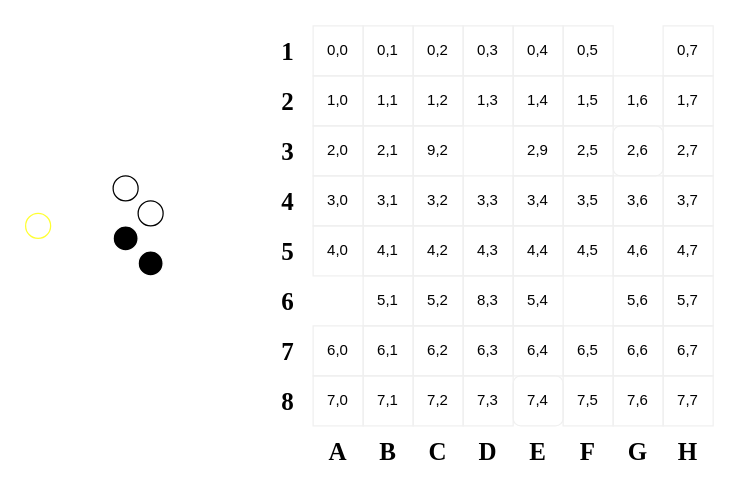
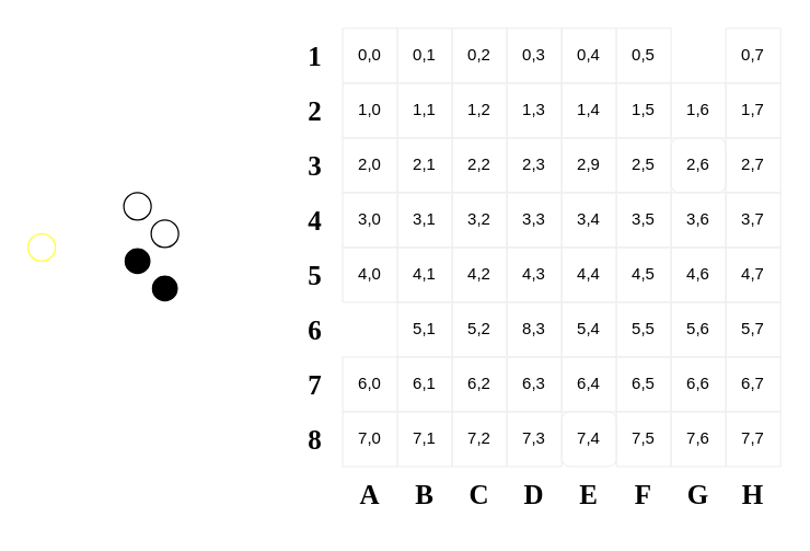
- <mxCell id="20" value="9,2" style="rounded=0;whiteSpace=wrap;html=1;fillColor=none;strokeColor=#F0F0F0;editable=1;expand=0;resizable=0;allowArrows=0;rotatable=0;connectable=0;" vertex="1" parent="2"><mxGeometry x="120" y="80" width="40" height="40" as="geometry" /></mxCell>
+ <mxCell id="20" value="2,2" style="rounded=0;whiteSpace=wrap;html=1;fillColor=none;strokeColor=#F0F0F0;editable=1;expand=0;resizable=0;allowArrows=0;rotatable=0;connectable=0;" vertex="1" parent="2"><mxGeometry x="120" y="80" width="40" height="40" as="geometry" /></mxCell>
+ <mxCell id="21" value="2,3" style="rounded=0;whiteSpace=wrap;html=1;fillColor=none;strokeColor=#F0F0F0;editable=1;expand=0;resizable=0;allowArrows=0;rotatable=0;connectable=0;" vertex="1" parent="2"><mxGeometry x="160" y="80" width="40" height="40" as="geometry" /></mxCell>
+ <mxCell id="46" value="5,5" style="rounded=0;whiteSpace=wrap;html=1;fillColor=none;strokeColor=#F0F0F0;editable=1;expand=0;resizable=0;allowArrows=0;rotatable=0;connectable=0;" vertex="1" parent="2"><mxGeometry x="240" y="200" width="40" height="40" as="geometry" /></mxCell>
